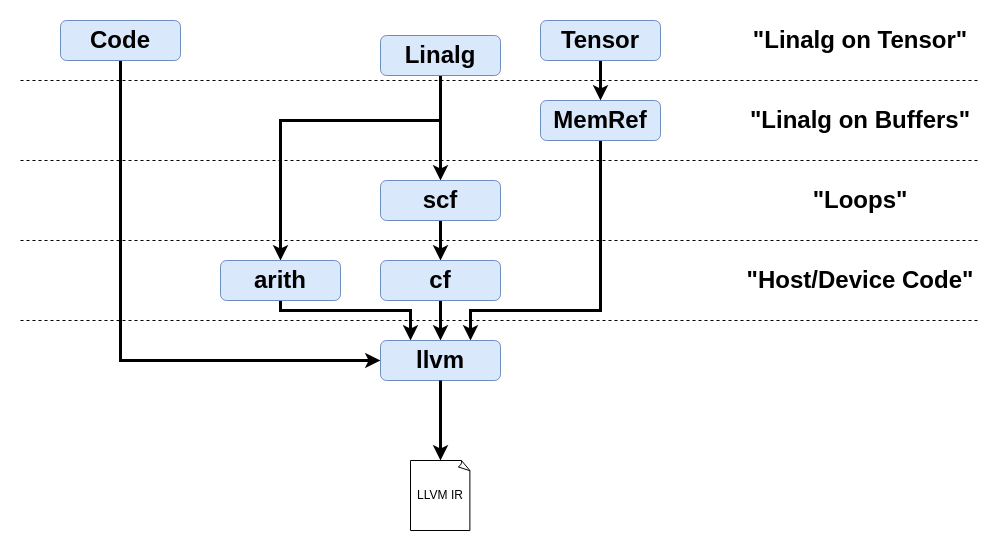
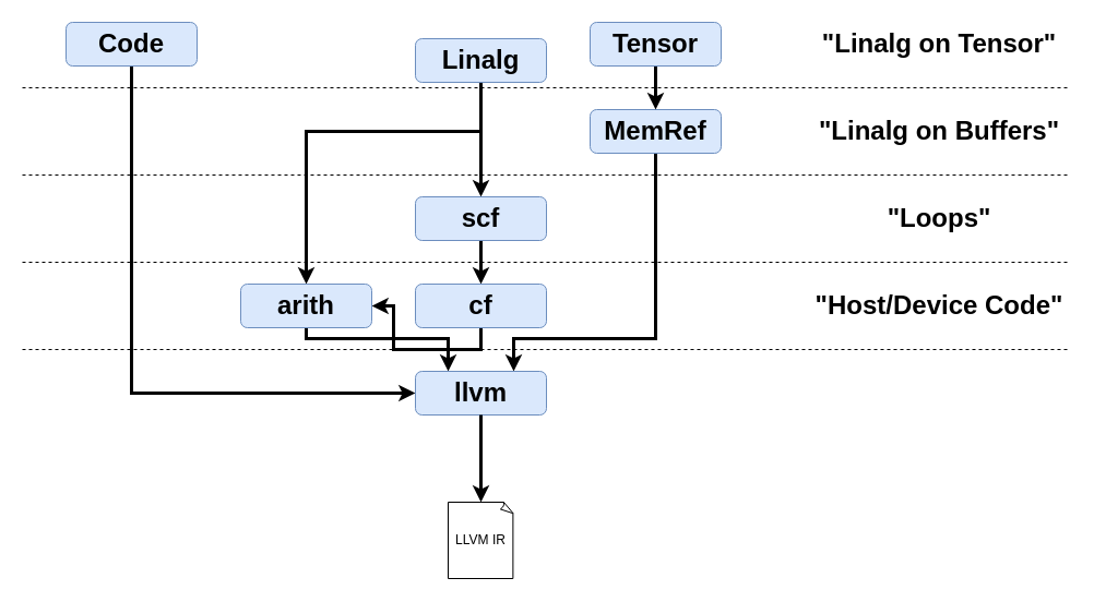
- <mxCell id="9" style="edgeStyle=orthogonalEdgeStyle;rounded=0;orthogonalLoop=1;jettySize=auto;html=1;exitX=0.5;exitY=1;exitDx=0;exitDy=0;entryX=0.5;entryY=0;entryDx=0;entryDy=0;strokeWidth=3;" edge="1" parent="1" source="10" target="17"><mxGeometry relative="1" as="geometry" /></mxCell>
+ <mxCell id="9" style="edgeStyle=orthogonalEdgeStyle;rounded=0;orthogonalLoop=1;jettySize=auto;html=1;exitX=0.5;exitY=1;exitDx=0;exitDy=0;strokeWidth=3;" edge="1" parent="1" source="10" target="16"><mxGeometry relative="1" as="geometry" /></mxCell>
